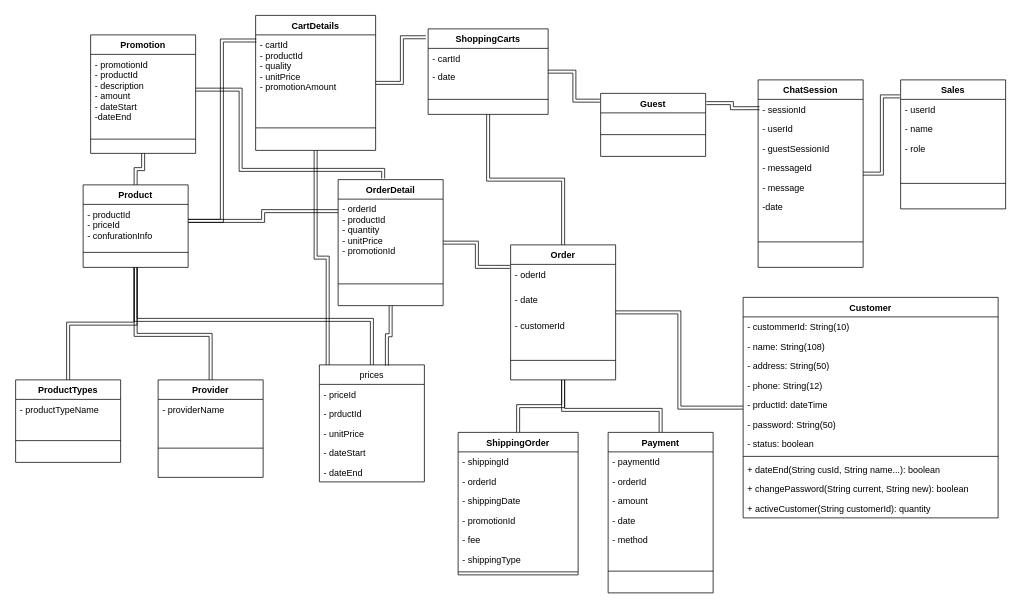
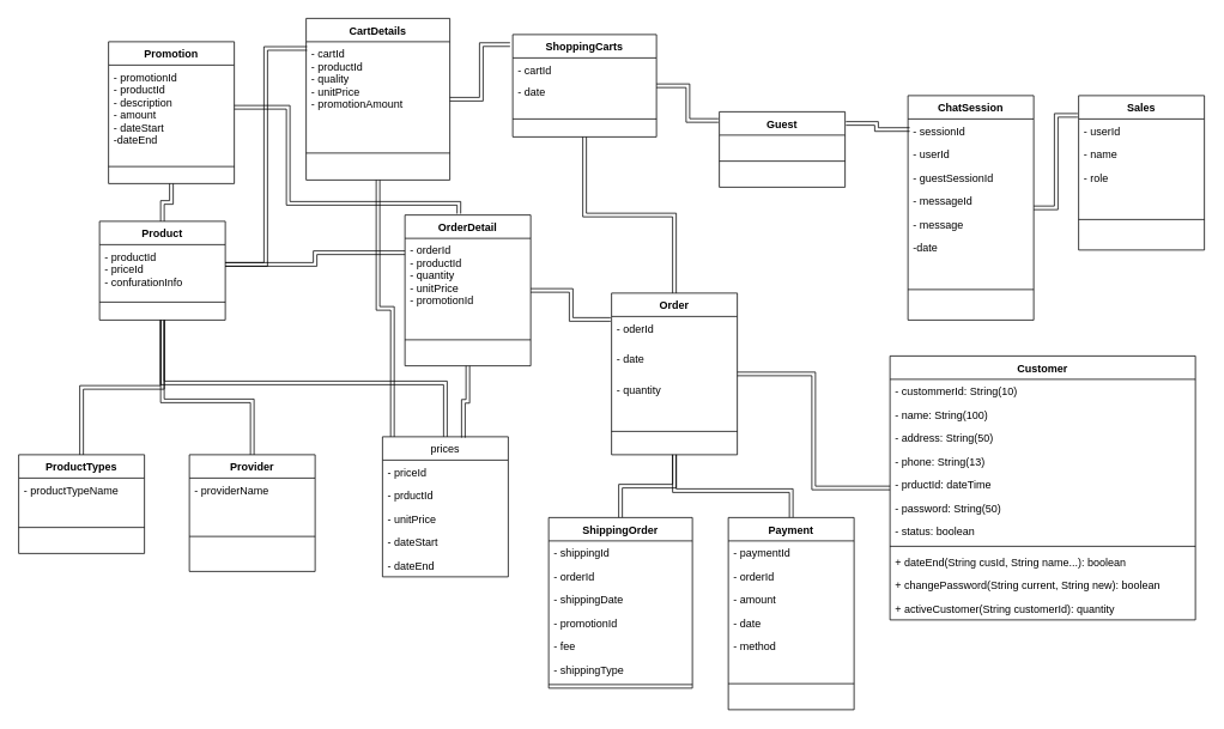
- <mxCell id="30" value="- customerId   " style="text;strokeColor=none;fillColor=none;align=left;verticalAlign=top;spacingLeft=4;spacingRight=4;overflow=hidden;rotatable=0;points=[[0,0.5],[1,0.5]];portConstraint=eastwest;" vertex="1" parent="27"><mxGeometry y="94" width="140" height="34" as="geometry" /></mxCell>
+ <mxCell id="30" value="- quantity   " style="text;strokeColor=none;fillColor=none;align=left;verticalAlign=top;spacingLeft=4;spacingRight=4;overflow=hidden;rotatable=0;points=[[0,0.5],[1,0.5]];portConstraint=eastwest;" vertex="1" parent="27"><mxGeometry y="94" width="140" height="34" as="geometry" /></mxCell>
- <mxCell id="85" value="- name: String(108)" style="text;strokeColor=none;fillColor=none;align=left;verticalAlign=top;spacingLeft=4;spacingRight=4;overflow=hidden;rotatable=0;points=[[0,0.5],[1,0.5]];portConstraint=eastwest;" vertex="1" parent="83"><mxGeometry y="52" width="340" height="26" as="geometry" /></mxCell>
+ <mxCell id="85" value="- name: String(100)" style="text;strokeColor=none;fillColor=none;align=left;verticalAlign=top;spacingLeft=4;spacingRight=4;overflow=hidden;rotatable=0;points=[[0,0.5],[1,0.5]];portConstraint=eastwest;" vertex="1" parent="83"><mxGeometry y="52" width="340" height="26" as="geometry" /></mxCell>
- <mxCell id="87" value="- phone: String(12)" style="text;strokeColor=none;fillColor=none;align=left;verticalAlign=top;spacingLeft=4;spacingRight=4;overflow=hidden;rotatable=0;points=[[0,0.5],[1,0.5]];portConstraint=eastwest;" vertex="1" parent="83"><mxGeometry y="104" width="340" height="26" as="geometry" /></mxCell>
+ <mxCell id="87" value="- phone: String(13)" style="text;strokeColor=none;fillColor=none;align=left;verticalAlign=top;spacingLeft=4;spacingRight=4;overflow=hidden;rotatable=0;points=[[0,0.5],[1,0.5]];portConstraint=eastwest;" vertex="1" parent="83"><mxGeometry y="104" width="340" height="26" as="geometry" /></mxCell>
